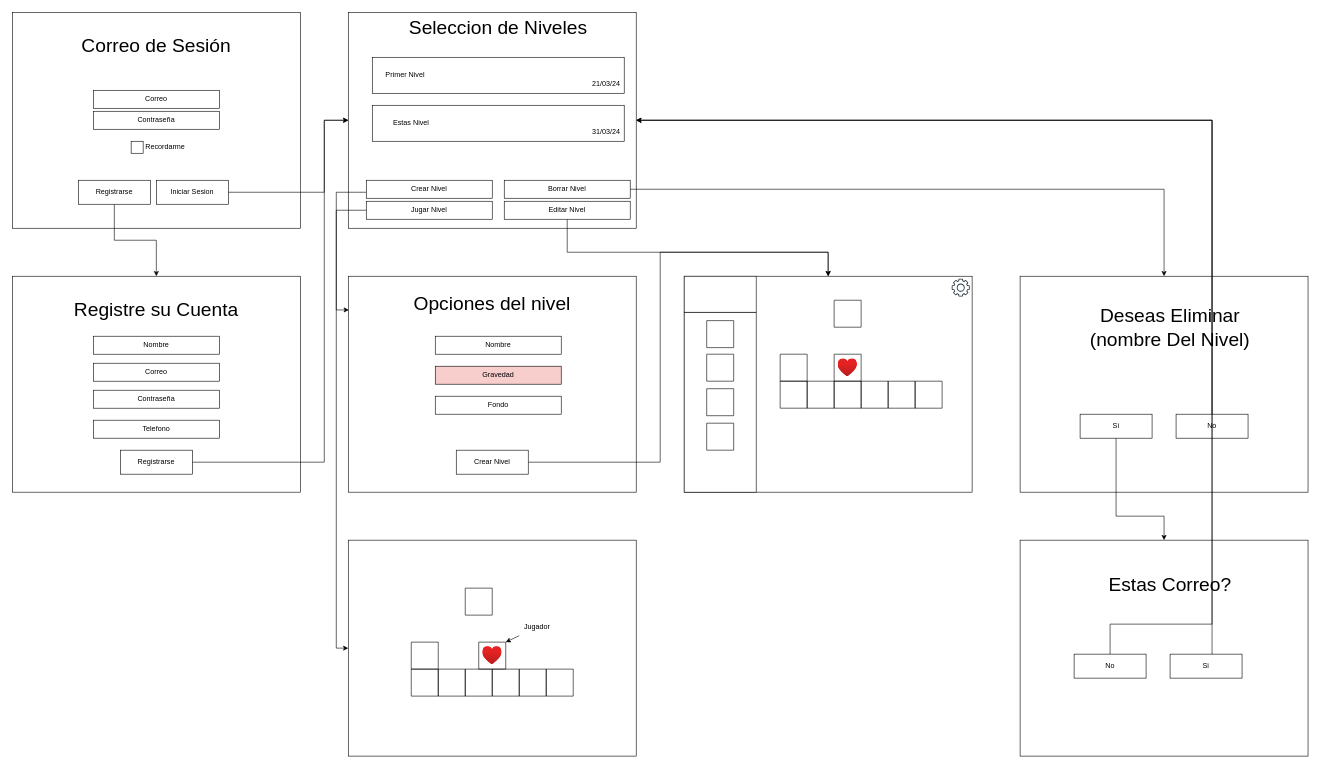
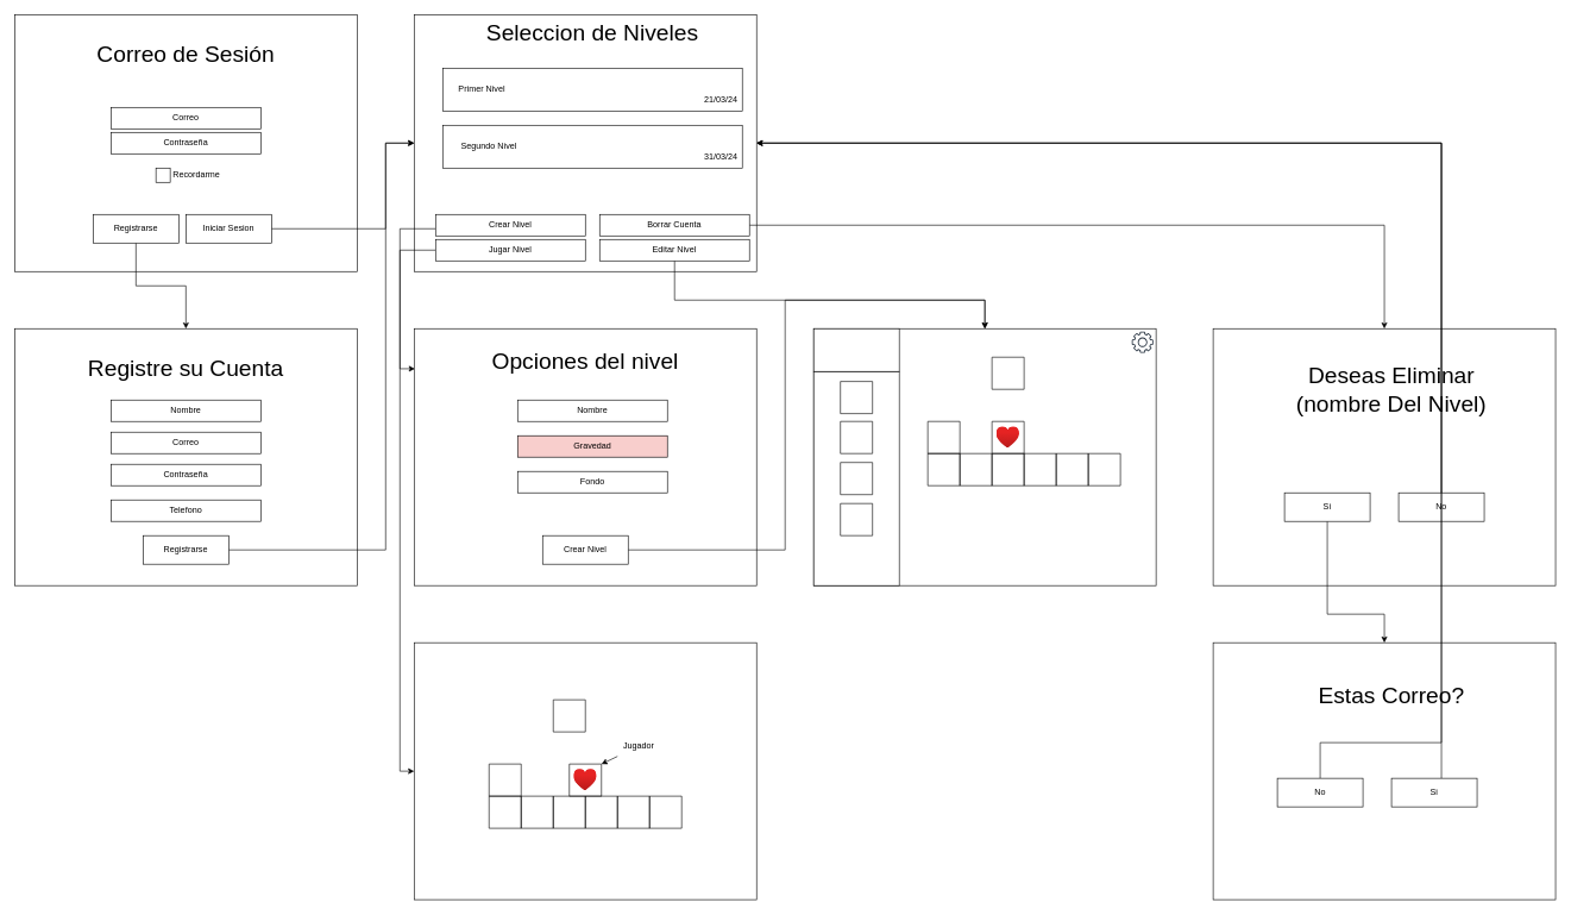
- <mxCell id="26" value="Estas Nivel" style="text;html=1;align=center;verticalAlign=middle;whiteSpace=wrap;rounded=0;" vertex="1" parent="1"><mxGeometry x="540" y="190" width="290" height="30" as="geometry" /></mxCell>
+ <mxCell id="26" value="Segundo Nivel" style="text;html=1;align=center;verticalAlign=middle;whiteSpace=wrap;rounded=0;" vertex="1" parent="1"><mxGeometry x="540" y="190" width="290" height="30" as="geometry" /></mxCell>
- <mxCell id="31" value="Borrar Nivel" style="rounded=0;whiteSpace=wrap;html=1;" vertex="1" parent="1"><mxGeometry x="840" y="300" width="210" height="30" as="geometry" /></mxCell>
+ <mxCell id="31" value="Borrar Cuenta" style="rounded=0;whiteSpace=wrap;html=1;" vertex="1" parent="1"><mxGeometry x="840" y="300" width="210" height="30" as="geometry" /></mxCell>
